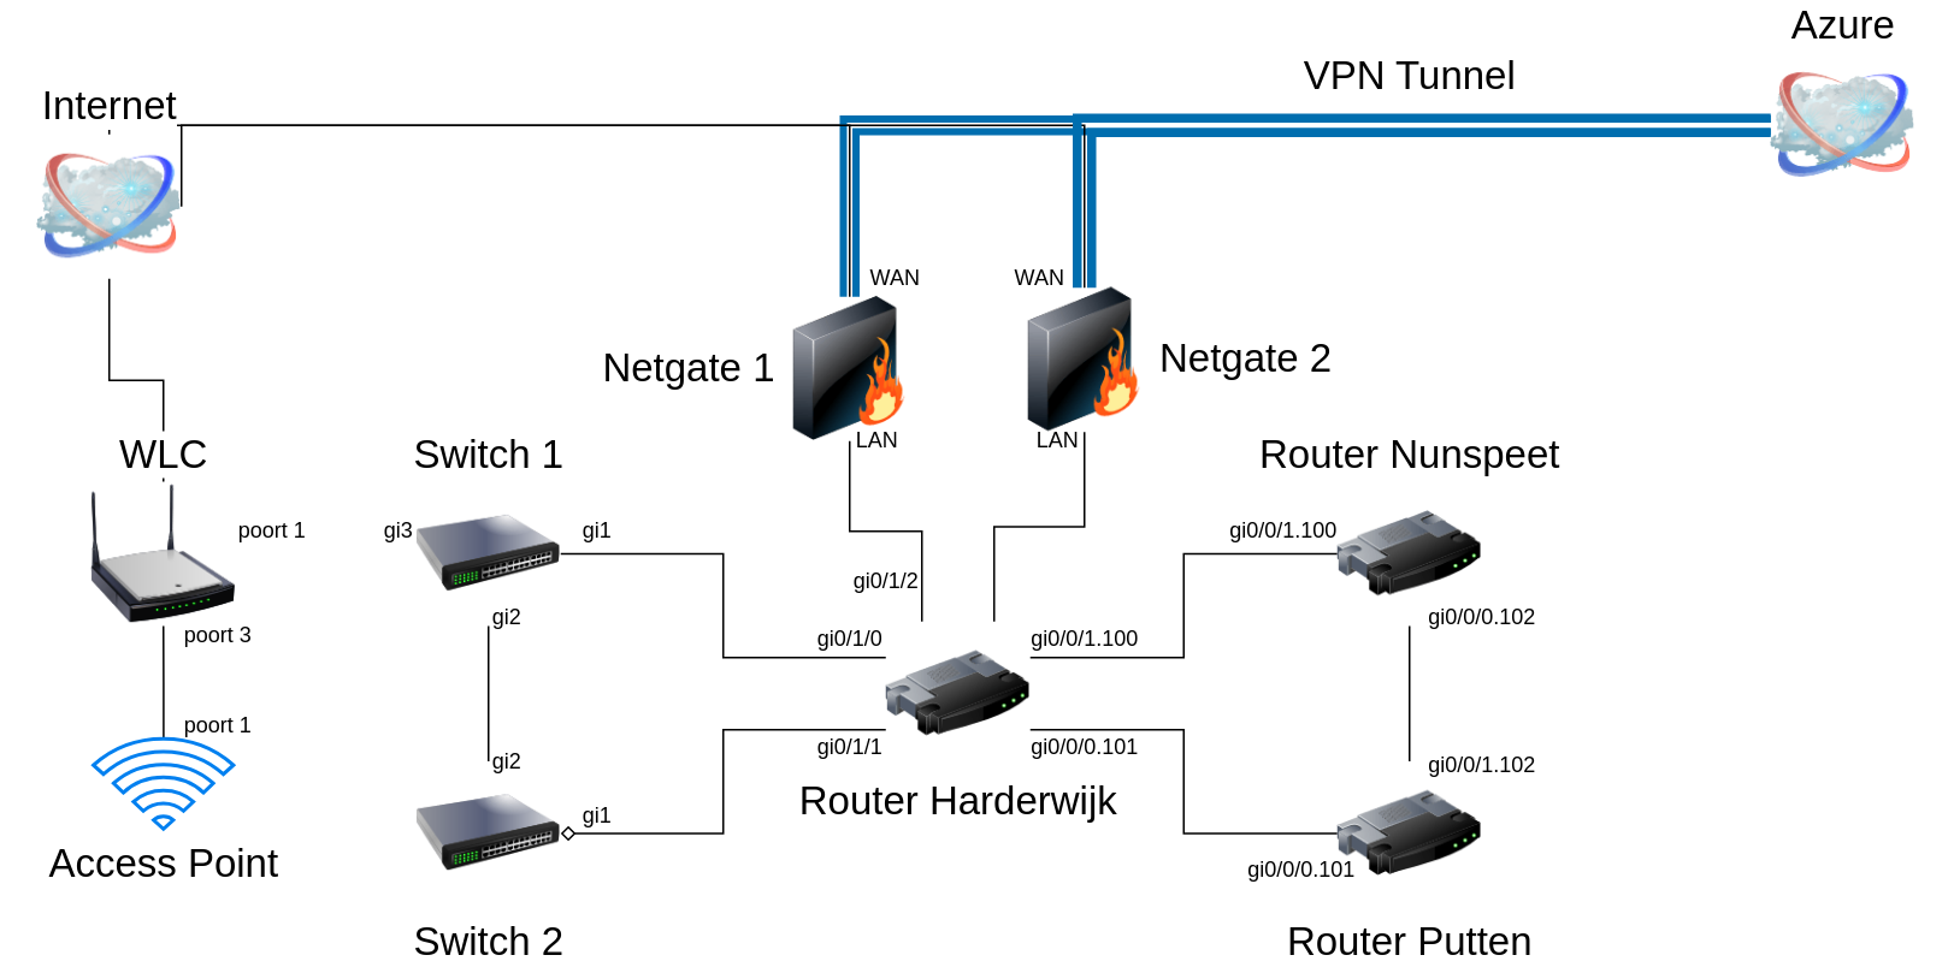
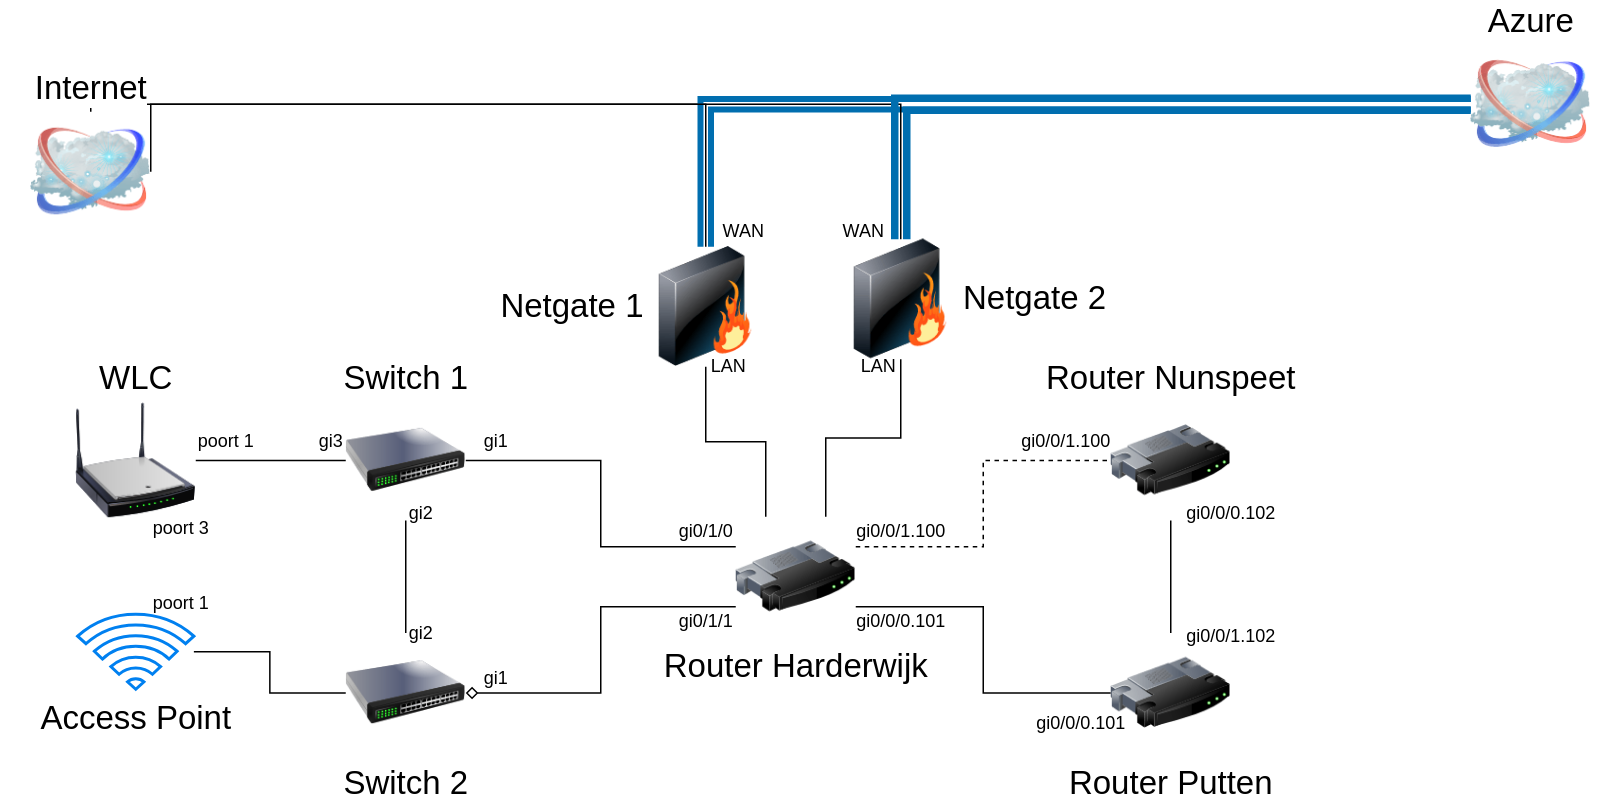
- <mxCell id="21" value="&lt;font style=&quot;font-size: 22px;&quot;&gt;VPN Tunnel&lt;/font&gt;" style="text;html=1;align=center;verticalAlign=middle;resizable=0;points=[];autosize=1;strokeColor=none;fillColor=none;" vertex="1" parent="1"><mxGeometry x="710" y="20" width="140" height="40" as="geometry" /></mxCell>
- <mxCell id="13" style="edgeStyle=orthogonalEdgeStyle;rounded=0;orthogonalLoop=1;jettySize=auto;html=1;endArrow=none;endFill=0;" edge="1" parent="1" source="14" target="3"><mxGeometry relative="1" as="geometry" /></mxCell>
+ <mxCell id="13" style="edgeStyle=orthogonalEdgeStyle;rounded=0;orthogonalLoop=1;jettySize=auto;html=1;entryX=0;entryY=0.5;entryDx=0;entryDy=0;endArrow=none;endFill=0;" edge="1" parent="1" source="14" target="17"><mxGeometry relative="1" as="geometry" /></mxCell>
- <mxCell id="36" value="gi0/1/2" style="text;html=1;align=center;verticalAlign=middle;resizable=0;points=[];autosize=1;strokeColor=none;fillColor=none;" vertex="1" parent="1"><mxGeometry x="460" y="305" width="60" height="30" as="geometry" /></mxCell>
- <mxCell id="10" style="edgeStyle=orthogonalEdgeStyle;rounded=0;orthogonalLoop=1;jettySize=auto;html=1;entryX=0;entryY=0.5;entryDx=0;entryDy=0;endArrow=none;endFill=0;exitX=1;exitY=0.25;exitDx=0;exitDy=0;" edge="1" parent="1" source="12" target="20"><mxGeometry relative="1" as="geometry" /></mxCell>
+ <mxCell id="10" style="edgeStyle=orthogonalEdgeStyle;rounded=0;orthogonalLoop=1;jettySize=auto;html=1;entryX=0;entryY=0.5;entryDx=0;entryDy=0;endArrow=none;endFill=0;exitX=1;exitY=0.25;exitDx=0;exitDy=0;dashed=1;" edge="1" parent="1" source="12" target="20"><mxGeometry relative="1" as="geometry" /></mxCell>
- <mxCell id="40" style="edgeStyle=orthogonalEdgeStyle;rounded=0;orthogonalLoop=1;jettySize=auto;html=1;entryX=0.5;entryY=1;entryDx=0;entryDy=0;endArrow=none;endFill=0;" edge="1" parent="1" source="41" target="14"><mxGeometry relative="1" as="geometry" /></mxCell>
+ <mxCell id="40" style="edgeStyle=orthogonalEdgeStyle;rounded=0;orthogonalLoop=1;jettySize=auto;html=1;endArrow=none;endFill=0;" edge="1" parent="1" source="41" target="16"><mxGeometry relative="1" as="geometry" /></mxCell>
